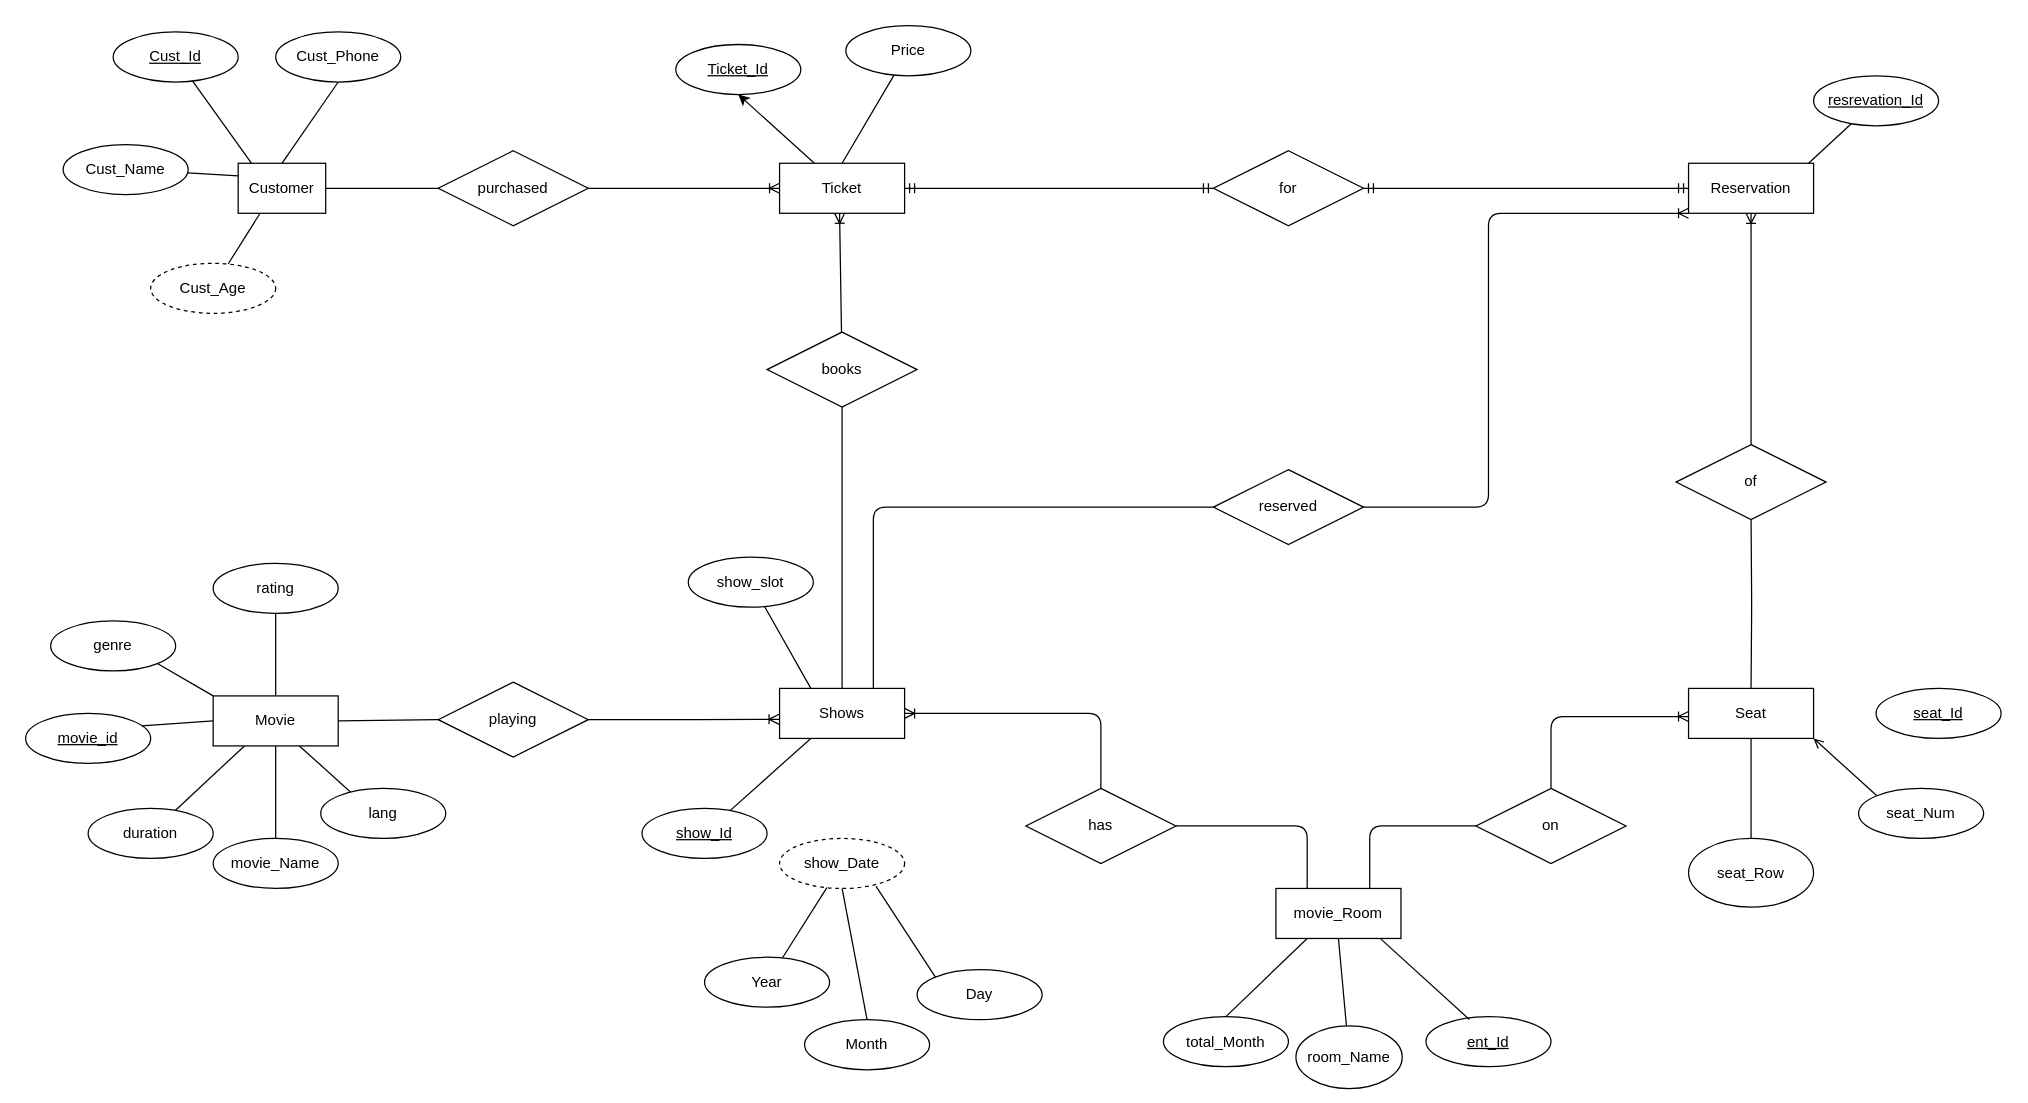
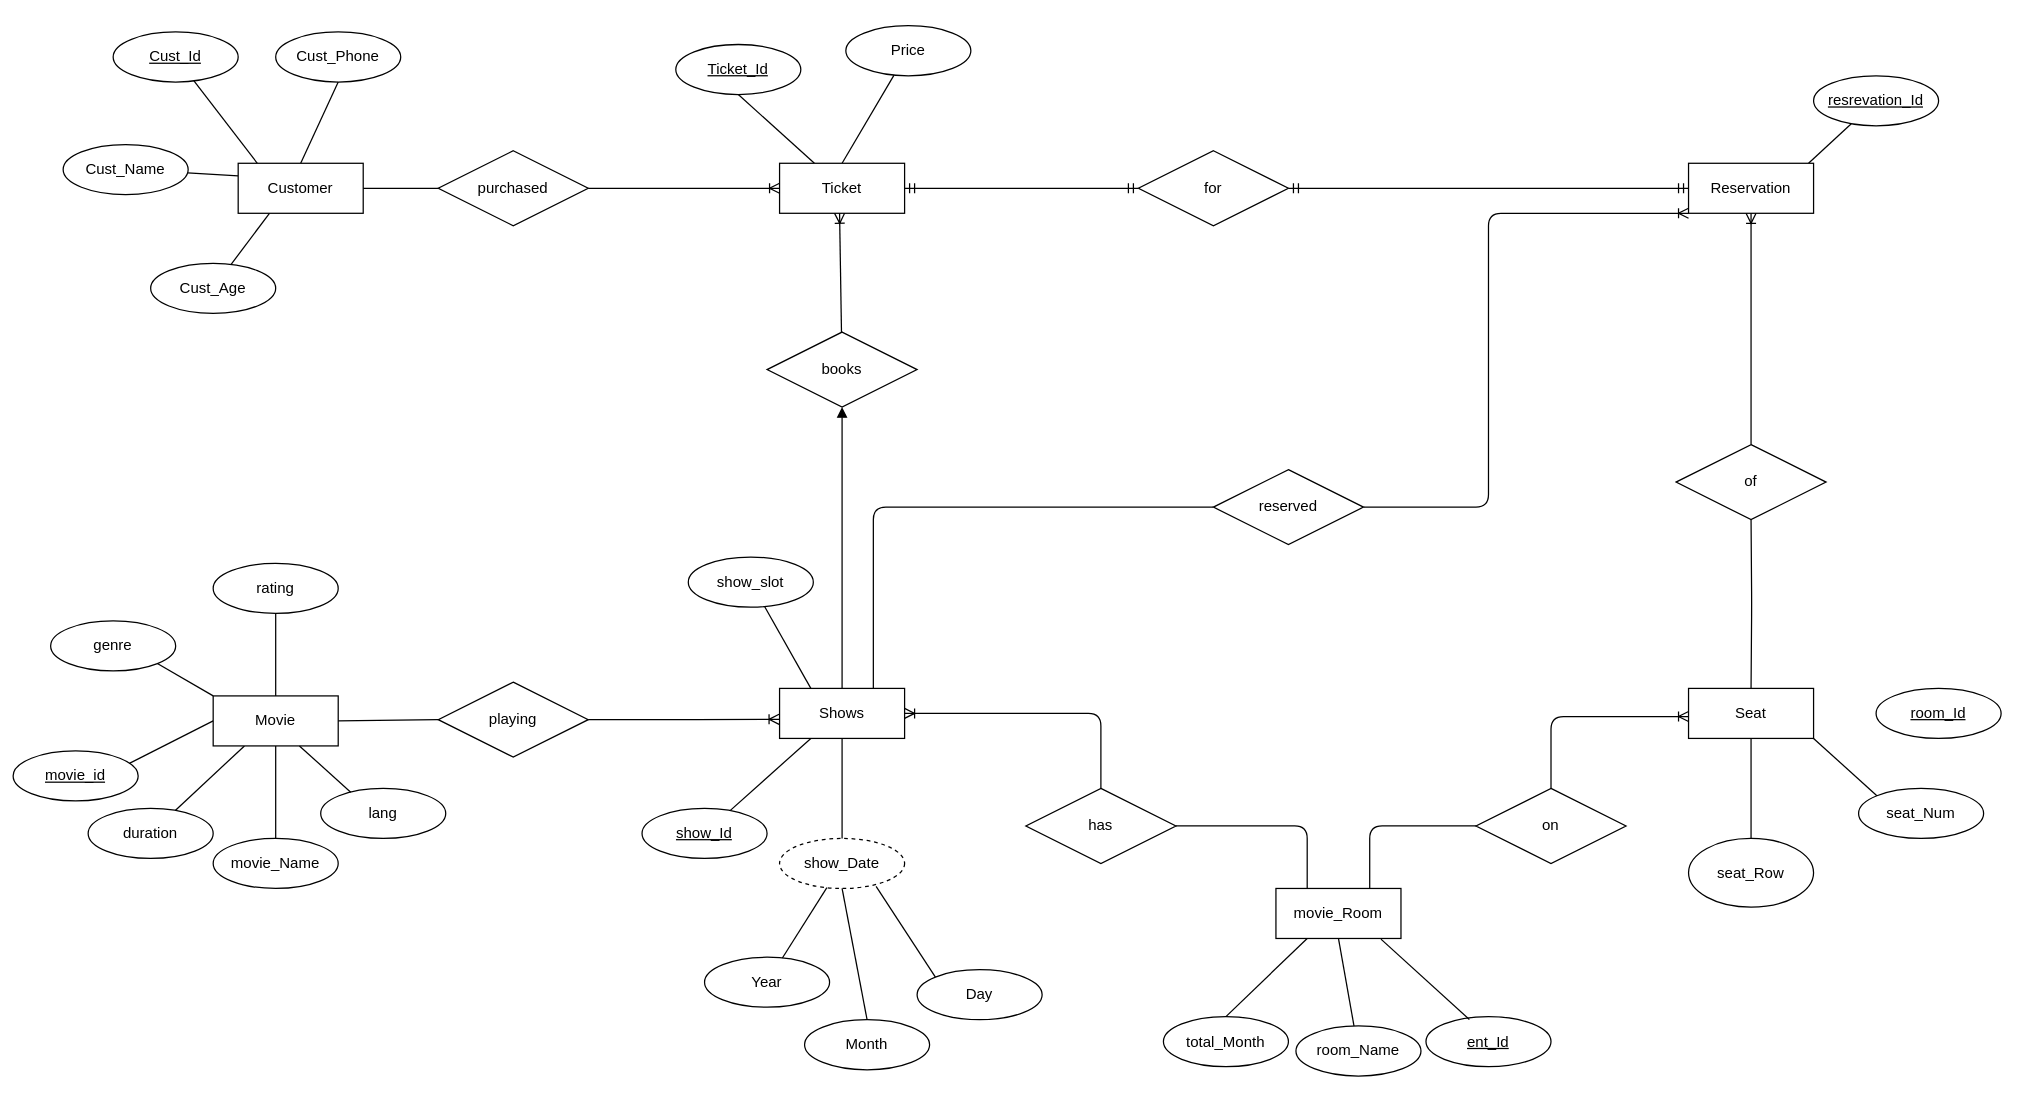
- <mxCell id="24" value="" style="endArrow=classic;html=1;entryX=0.5;entryY=1;entryDx=0;entryDy=0;" parent="1" source="35" target="9" edge="1"><mxGeometry width="50" height="50" relative="1" as="geometry"><mxPoint x="667.3" y="142.16" as="sourcePoint" /><mxPoint x="680" y="0" as="targetPoint" /></mxGeometry></mxCell>
+ <mxCell id="24" value="" style="endArrow=none;html=1;entryX=0.5;entryY=1;entryDx=0;entryDy=0;" parent="1" source="35" target="9" edge="1"><mxGeometry width="50" height="50" relative="1" as="geometry"><mxPoint x="667.3" y="142.16" as="sourcePoint" /><mxPoint x="680" y="0" as="targetPoint" /></mxGeometry></mxCell>
- <mxCell id="34" value="Customer" style="whiteSpace=wrap;html=1;align=center;" parent="1" vertex="1"><mxGeometry x="190" y="130" width="70" height="40" as="geometry" /></mxCell>
+ <mxCell id="34" value="Customer" style="whiteSpace=wrap;html=1;align=center;" parent="1" vertex="1"><mxGeometry x="190" y="130" width="100" height="40" as="geometry" /></mxCell>
- <mxCell id="57" value="for" style="shape=rhombus;perimeter=rhombusPerimeter;whiteSpace=wrap;html=1;align=center;" parent="1" vertex="1"><mxGeometry x="970" y="120" width="120" height="60" as="geometry" /></mxCell>
+ <mxCell id="57" value="for" style="shape=rhombus;perimeter=rhombusPerimeter;whiteSpace=wrap;html=1;align=center;" parent="1" vertex="1"><mxGeometry x="910" y="120" width="120" height="60" as="geometry" /></mxCell>
- <mxCell id="67" value="Cust_Age" style="ellipse;whiteSpace=wrap;html=1;align=center;dashed=1;" parent="1" vertex="1"><mxGeometry x="120" y="210" width="100" height="40" as="geometry" /></mxCell>
+ <mxCell id="67" value="Cust_Age" style="ellipse;whiteSpace=wrap;html=1;align=center;" parent="1" vertex="1"><mxGeometry x="120" y="210" width="100" height="40" as="geometry" /></mxCell>
- <mxCell id="74" value="" style="endArrow=none;html=1;entryX=0.5;entryY=1;entryDx=0;entryDy=0;exitX=0.5;exitY=0;exitDx=0;exitDy=0;" parent="1" source="36" target="4" edge="1"><mxGeometry width="50" height="50" relative="1" as="geometry"><mxPoint x="666" y="430" as="sourcePoint" /><mxPoint x="360" y="160" as="targetPoint" /></mxGeometry></mxCell>
+ <mxCell id="74" value="" style="endArrow=block;html=1;entryX=0.5;entryY=1;entryDx=0;entryDy=0;exitX=0.5;exitY=0;exitDx=0;exitDy=0;" parent="1" source="36" target="4" edge="1"><mxGeometry width="50" height="50" relative="1" as="geometry"><mxPoint x="666" y="430" as="sourcePoint" /><mxPoint x="360" y="160" as="targetPoint" /></mxGeometry></mxCell>
- <mxCell id="19" value="seat_Id" style="ellipse;whiteSpace=wrap;html=1;align=center;fontStyle=4;" parent="1" vertex="1"><mxGeometry x="1500" y="550" width="100" height="40" as="geometry" /></mxCell>
+ <mxCell id="19" value="room_Id" style="ellipse;whiteSpace=wrap;html=1;align=center;fontStyle=4;" parent="1" vertex="1"><mxGeometry x="1500" y="550" width="100" height="40" as="geometry" /></mxCell>
- <mxCell id="13" value="movie_id" style="ellipse;whiteSpace=wrap;html=1;align=center;fontStyle=4;" parent="1" vertex="1"><mxGeometry x="20" y="570" width="100" height="40" as="geometry" /></mxCell>
+ <mxCell id="13" value="movie_id" style="ellipse;whiteSpace=wrap;html=1;align=center;fontStyle=4;" parent="1" vertex="1"><mxGeometry x="10" y="600" width="100" height="40" as="geometry" /></mxCell>
- <mxCell id="70" value="" style="endArrow=open;html=1;exitX=0;exitY=0;exitDx=0;exitDy=0;entryX=1;entryY=1;entryDx=0;entryDy=0;" parent="1" source="69" target="39" edge="1"><mxGeometry width="50" height="50" relative="1" as="geometry"><mxPoint x="1410" y="650" as="sourcePoint" /><mxPoint x="1410" y="600" as="targetPoint" /></mxGeometry></mxCell>
+ <mxCell id="70" value="" style="endArrow=none;html=1;exitX=0;exitY=0;exitDx=0;exitDy=0;entryX=1;entryY=1;entryDx=0;entryDy=0;" parent="1" source="69" target="39" edge="1"><mxGeometry width="50" height="50" relative="1" as="geometry"><mxPoint x="1410" y="650" as="sourcePoint" /><mxPoint x="1410" y="600" as="targetPoint" /></mxGeometry></mxCell>
+ <mxCell id="33" value="" style="endArrow=none;html=1;entryX=0.5;entryY=0;entryDx=0;entryDy=0;" parent="1" source="36" target="12" edge="1"><mxGeometry width="50" height="50" relative="1" as="geometry"><mxPoint x="727" y="600" as="sourcePoint" /><mxPoint x="41.651" y="492.4" as="targetPoint" /></mxGeometry></mxCell>
- <mxCell id="72" value="room_Name" style="ellipse;whiteSpace=wrap;html=1;align=center;" parent="1" vertex="1"><mxGeometry x="1036" y="820" width="85" height="50" as="geometry" /></mxCell>
+ <mxCell id="72" value="room_Name" style="ellipse;whiteSpace=wrap;html=1;align=center;" parent="1" vertex="1"><mxGeometry x="1036" y="820" width="100" height="40" as="geometry" /></mxCell>
